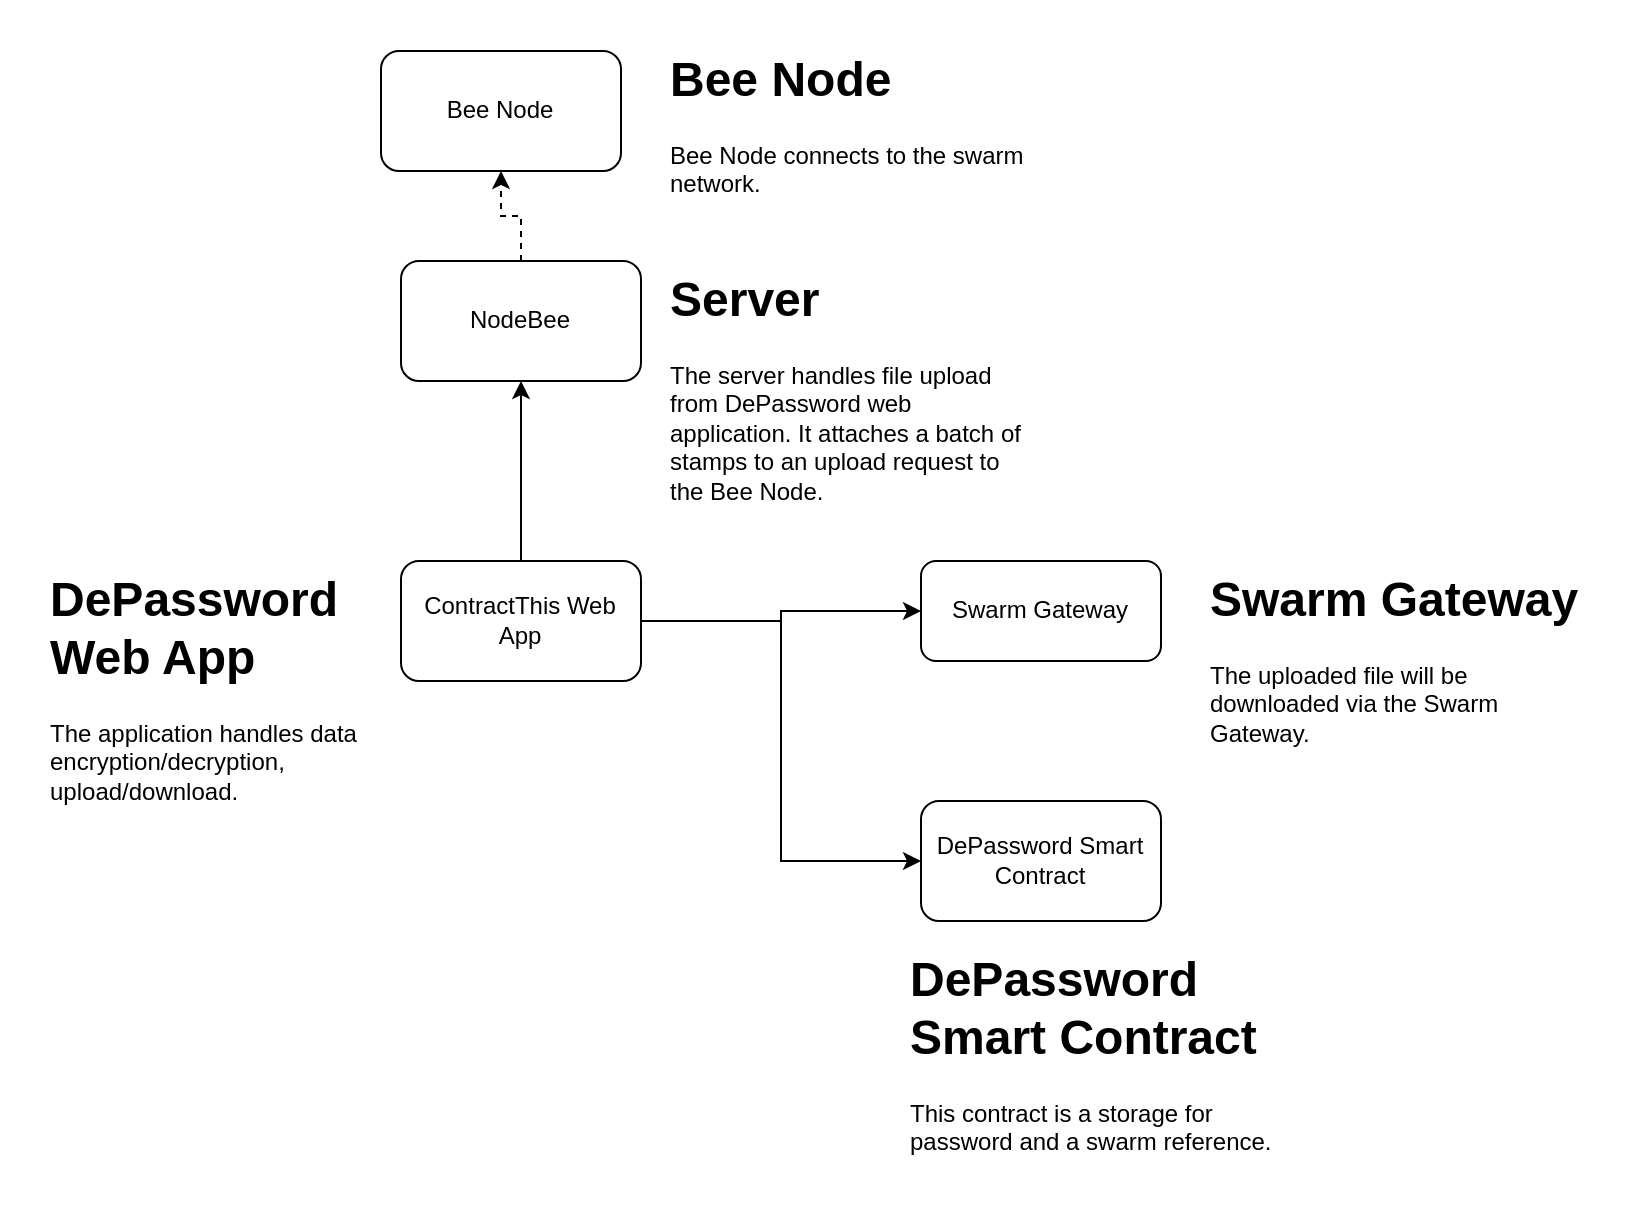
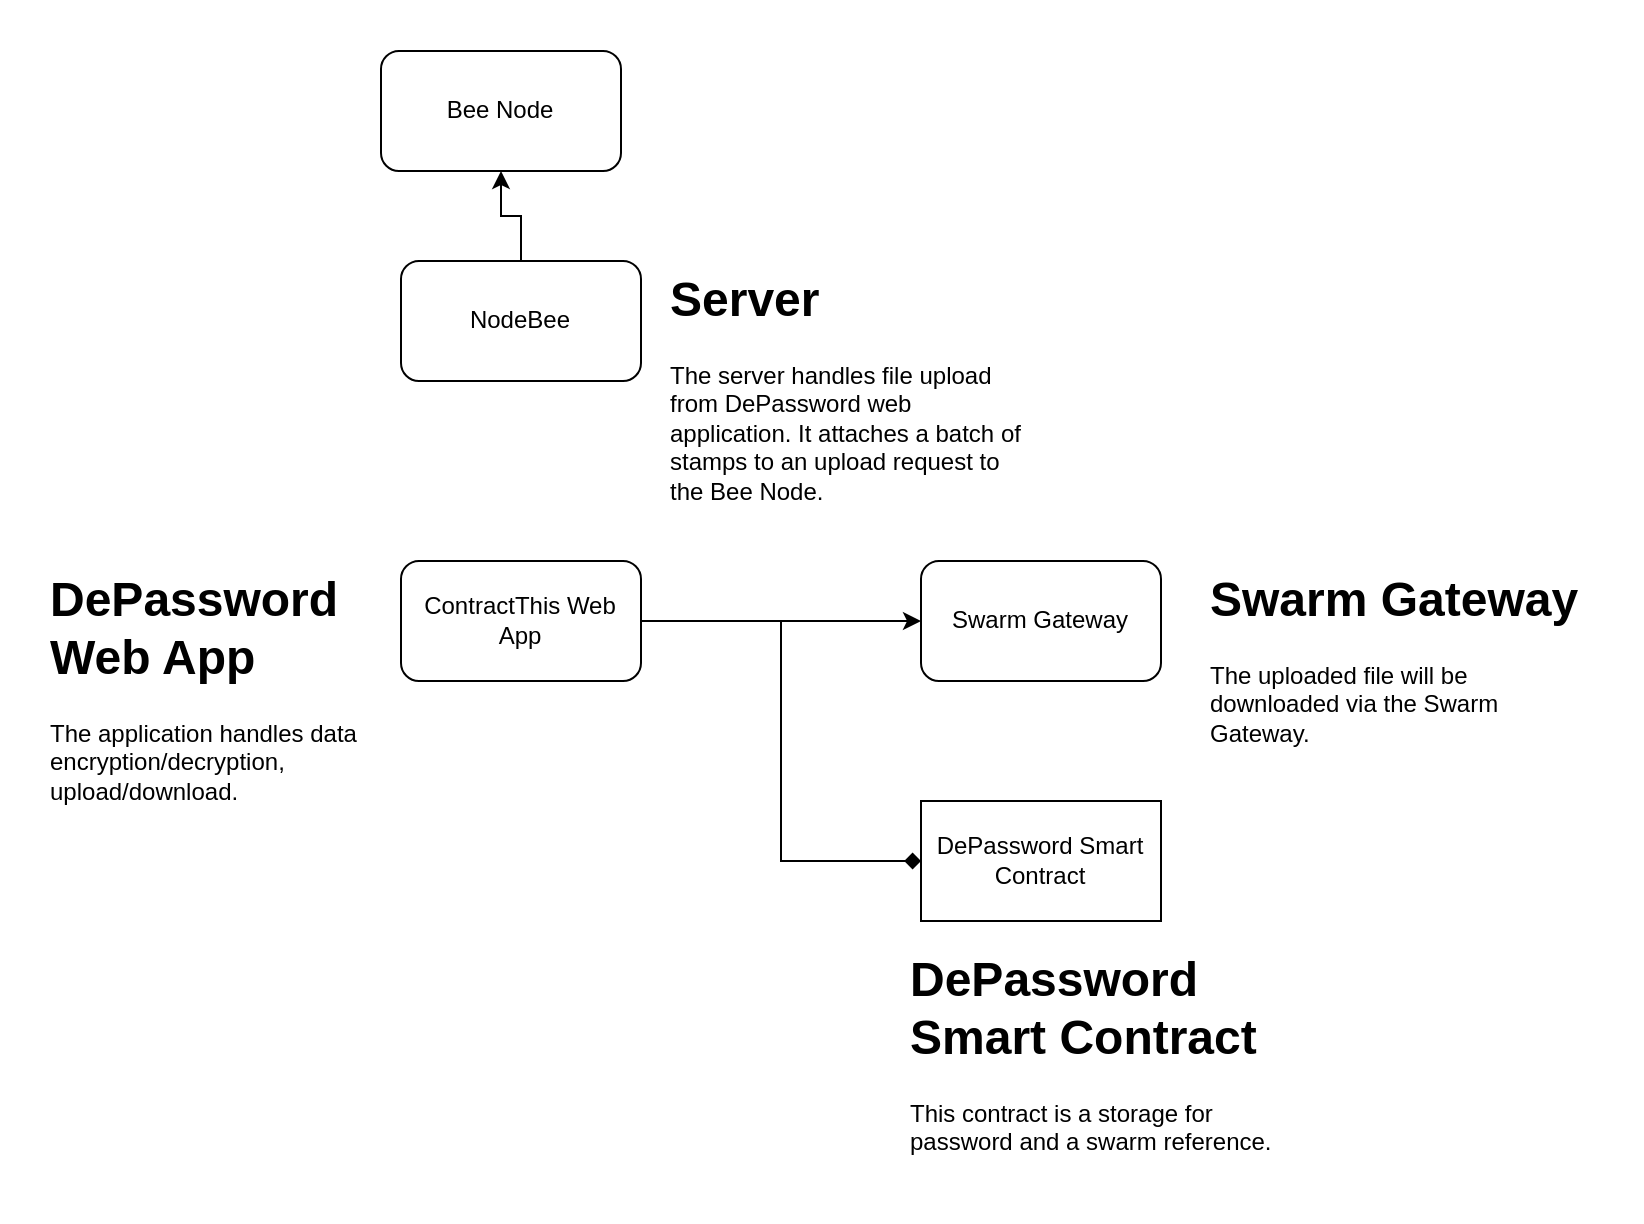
- <mxCell id="12" value="&lt;h1&gt;Bee Node&lt;/h1&gt;&lt;p&gt;Bee Node connects to the swarm network.&lt;/p&gt;" style="text;html=1;strokeColor=none;fillColor=none;spacing=5;spacingTop=-20;whiteSpace=wrap;overflow=hidden;rounded=0;" vertex="1" parent="1"><mxGeometry x="330" y="20" width="190" height="90" as="geometry" /></mxCell>
- <mxCell id="6" style="edgeStyle=orthogonalEdgeStyle;rounded=0;orthogonalLoop=1;jettySize=auto;html=1;entryX=0.5;entryY=1;entryDx=0;entryDy=0;dashed=1;" edge="1" parent="1" source="7" target="8"><mxGeometry relative="1" as="geometry" /></mxCell>
+ <mxCell id="6" style="edgeStyle=orthogonalEdgeStyle;rounded=0;orthogonalLoop=1;jettySize=auto;html=1;entryX=0.5;entryY=1;entryDx=0;entryDy=0;" edge="1" parent="1" source="7" target="8"><mxGeometry relative="1" as="geometry" /></mxCell>
- <mxCell id="2" style="edgeStyle=orthogonalEdgeStyle;rounded=0;orthogonalLoop=1;jettySize=auto;html=1;entryX=0.5;entryY=1;entryDx=0;entryDy=0;" edge="1" parent="1" source="5" target="7"><mxGeometry relative="1" as="geometry" /></mxCell>
- <mxCell id="9" value="Swarm Gateway" style="rounded=1;whiteSpace=wrap;html=1;" vertex="1" parent="1"><mxGeometry x="460" y="280" width="120" height="50" as="geometry" /></mxCell>
+ <mxCell id="9" value="Swarm Gateway" style="rounded=1;whiteSpace=wrap;html=1;" vertex="1" parent="1"><mxGeometry x="460" y="280" width="120" height="60" as="geometry" /></mxCell>
- <mxCell id="4" style="edgeStyle=orthogonalEdgeStyle;rounded=0;orthogonalLoop=1;jettySize=auto;html=1;entryX=0;entryY=0.5;entryDx=0;entryDy=0;" edge="1" parent="1" source="5" target="10"><mxGeometry relative="1" as="geometry" /></mxCell>
+ <mxCell id="4" style="edgeStyle=orthogonalEdgeStyle;rounded=0;orthogonalLoop=1;jettySize=auto;html=1;entryX=0;entryY=0.5;entryDx=0;entryDy=0;endArrow=diamond;" edge="1" parent="1" source="5" target="10"><mxGeometry relative="1" as="geometry" /></mxCell>
- <mxCell id="10" value="DePassword Smart Contract" style="rounded=1;whiteSpace=wrap;html=1;" vertex="1" parent="1"><mxGeometry x="460" y="400" width="120" height="60" as="geometry" /></mxCell>
+ <mxCell id="10" value="DePassword Smart Contract" style="whiteSpace=wrap;html=1;rounded=0;" vertex="1" parent="1"><mxGeometry x="460" y="400" width="120" height="60" as="geometry" /></mxCell>
